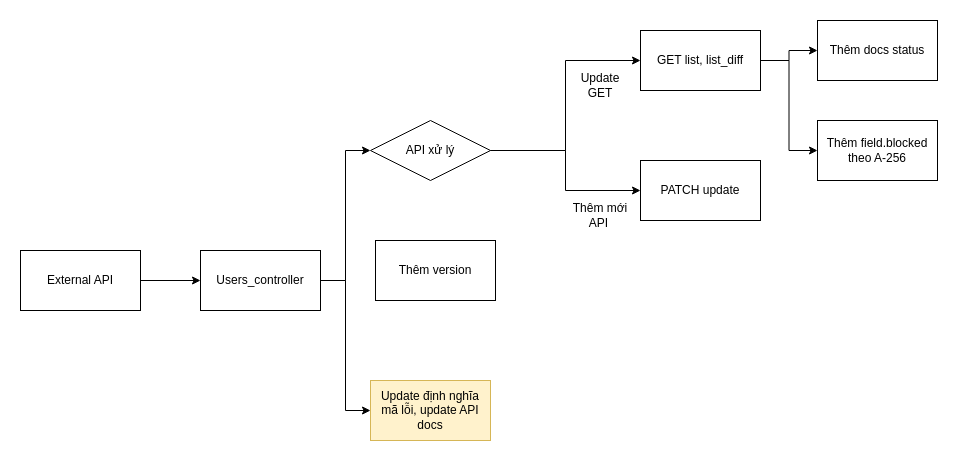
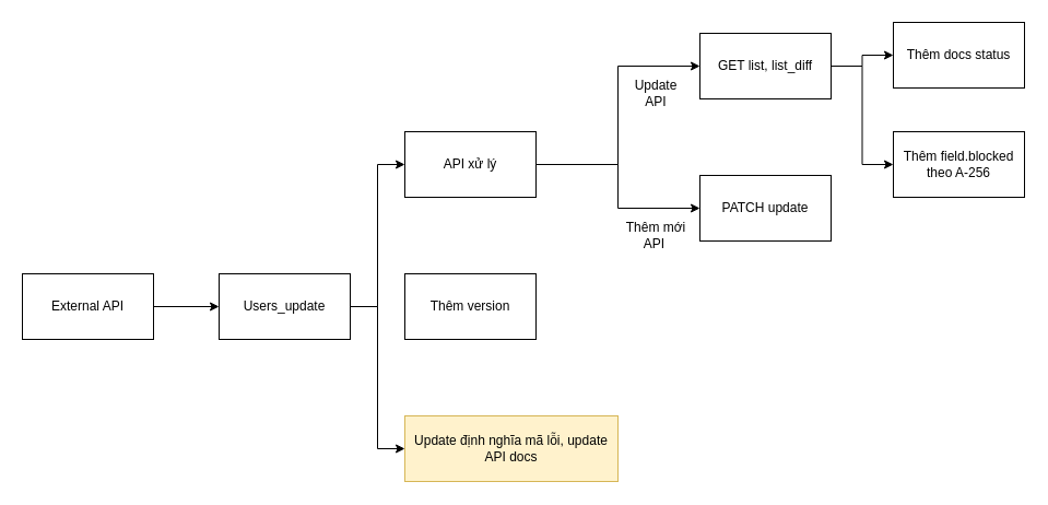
- <mxCell id="16" value="Update GET" style="text;html=1;strokeColor=none;fillColor=none;align=center;verticalAlign=middle;whiteSpace=wrap;rounded=0;" parent="1" vertex="1"><mxGeometry x="570" y="70" width="60" height="30" as="geometry" /></mxCell>
+ <mxCell id="16" value="Update API" style="text;html=1;strokeColor=none;fillColor=none;align=center;verticalAlign=middle;whiteSpace=wrap;rounded=0;" parent="1" vertex="1"><mxGeometry x="570" y="70" width="60" height="30" as="geometry" /></mxCell>
- <mxCell id="13" value="API xử lý" style="rhombus;whiteSpace=wrap;html=1;" parent="1" vertex="1"><mxGeometry x="370" y="120" width="120" height="60" as="geometry" /></mxCell>
+ <mxCell id="13" value="API xử lý" style="rounded=0;whiteSpace=wrap;html=1;" parent="1" vertex="1"><mxGeometry x="370" y="120" width="120" height="60" as="geometry" /></mxCell>
- <mxCell id="14" value="Thêm version" style="rounded=0;whiteSpace=wrap;html=1;" parent="1" vertex="1"><mxGeometry x="375" y="240" width="120" height="60" as="geometry" /></mxCell>
+ <mxCell id="14" value="Thêm version" style="rounded=0;whiteSpace=wrap;html=1;" parent="1" vertex="1"><mxGeometry x="370" y="250" width="120" height="60" as="geometry" /></mxCell>
- <mxCell id="6" value="Users_controller" style="rounded=0;whiteSpace=wrap;html=1;" parent="1" vertex="1"><mxGeometry x="200" y="250" width="120" height="60" as="geometry" /></mxCell>
+ <mxCell id="6" value="Users_update" style="rounded=0;whiteSpace=wrap;html=1;" parent="1" vertex="1"><mxGeometry x="200" y="250" width="120" height="60" as="geometry" /></mxCell>
- <mxCell id="19" value="Update định nghĩa mã lỗi, update API docs" style="rounded=0;whiteSpace=wrap;html=1;fillColor=#fff2cc;strokeColor=#d6b656;" vertex="1" parent="1"><mxGeometry x="370" y="380" width="120" height="60" as="geometry" /></mxCell>
+ <mxCell id="19" value="Update định nghĩa mã lỗi, update API docs" style="rounded=0;whiteSpace=wrap;html=1;fillColor=#fff2cc;strokeColor=#d6b656;" vertex="1" parent="1"><mxGeometry x="370" y="380" width="195" height="60" as="geometry" /></mxCell>
